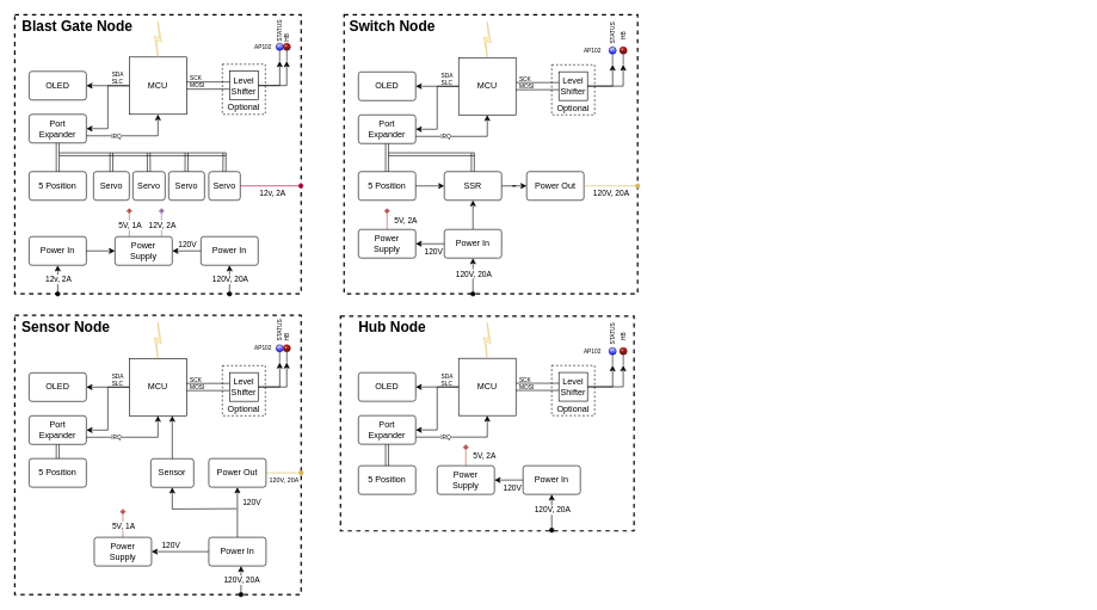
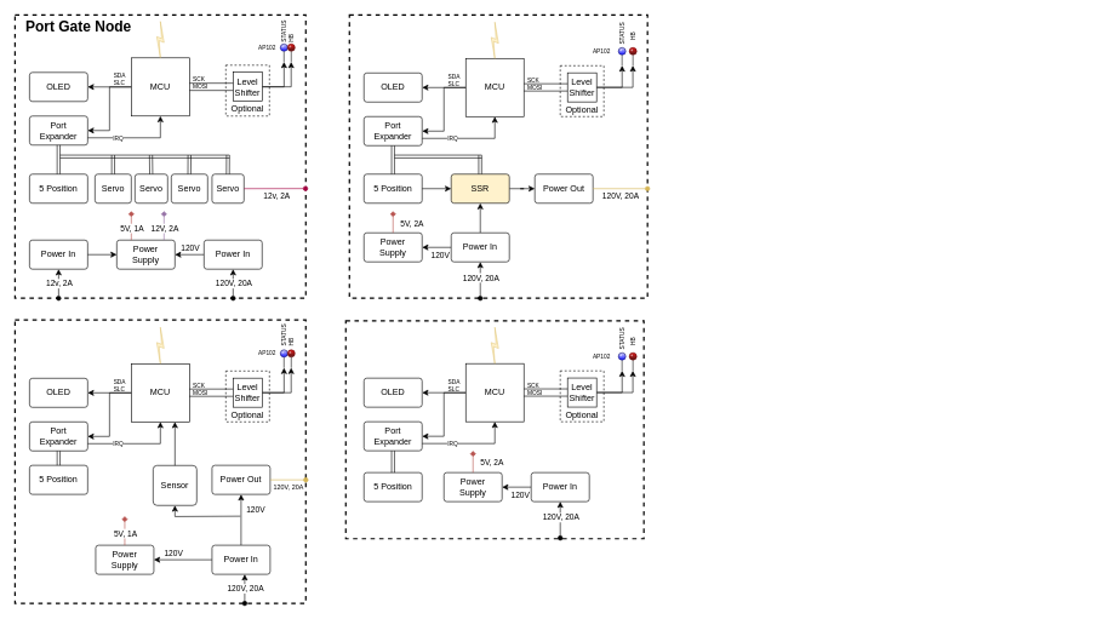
- <mxCell id="47" value="Blast Gate Node" style="text;html=1;strokeColor=none;fillColor=none;align=center;verticalAlign=middle;whiteSpace=wrap;rounded=0;fontSize=20;fontStyle=1" vertex="1" parent="1"><mxGeometry x="20" y="20" width="175" height="30" as="geometry" /></mxCell>
+ <mxCell id="47" value="Port Gate Node" style="text;html=1;strokeColor=none;fillColor=none;align=center;verticalAlign=middle;whiteSpace=wrap;rounded=0;fontSize=20;fontStyle=1" vertex="1" parent="1"><mxGeometry x="20" y="20" width="175" height="30" as="geometry" /></mxCell>
- <mxCell id="86" value="Switch Node" style="text;html=1;strokeColor=none;fillColor=none;align=center;verticalAlign=middle;whiteSpace=wrap;rounded=0;fontSize=20;fontStyle=1" vertex="1" parent="1"><mxGeometry x="480" y="20" width="135" height="30" as="geometry" /></mxCell>
- <mxCell id="70" value="SSR" style="rounded=1;arcSize=10;whiteSpace=wrap;html=1;align=center;" vertex="1" parent="1"><mxGeometry x="620" y="239.2" width="80" height="40" as="geometry" /></mxCell>
+ <mxCell id="70" value="SSR" style="rounded=1;arcSize=10;whiteSpace=wrap;html=1;align=center;fillColor=#fff2cc;" vertex="1" parent="1"><mxGeometry x="620" y="239.2" width="80" height="40" as="geometry" /></mxCell>
- <mxCell id="166" value="Hub Node" style="text;html=1;strokeColor=none;fillColor=none;align=center;verticalAlign=middle;whiteSpace=wrap;rounded=0;fontSize=20;fontStyle=1" vertex="1" parent="1"><mxGeometry x="480" y="440" width="135" height="30" as="geometry" /></mxCell>
- <mxCell id="132" value="Sensor Node" style="text;html=1;strokeColor=none;fillColor=none;align=center;verticalAlign=middle;whiteSpace=wrap;rounded=0;fontSize=20;fontStyle=1" vertex="1" parent="1"><mxGeometry x="20" y="441" width="142.5" height="30" as="geometry" /></mxCell>
- <mxCell id="109" value="Sensor" style="rounded=1;arcSize=10;whiteSpace=wrap;html=1;align=center;" vertex="1" parent="1"><mxGeometry x="210" y="640.2" width="60" height="40" as="geometry" /></mxCell>
+ <mxCell id="109" value="Sensor" style="rounded=1;arcSize=10;whiteSpace=wrap;html=1;align=center;" vertex="1" parent="1"><mxGeometry x="210" y="640.2" width="60" height="55" as="geometry" /></mxCell>
